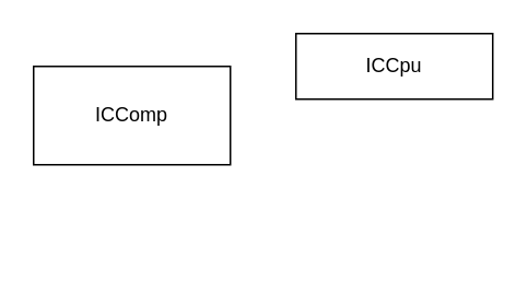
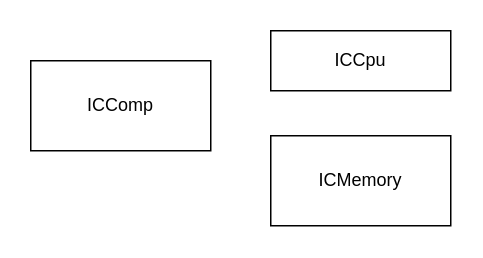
+ <mxCell id="4" value="ICMemory" style="rounded=0;whiteSpace=wrap;html=1;" vertex="1" parent="1"><mxGeometry x="180" y="90" width="120" height="60" as="geometry" /></mxCell>
